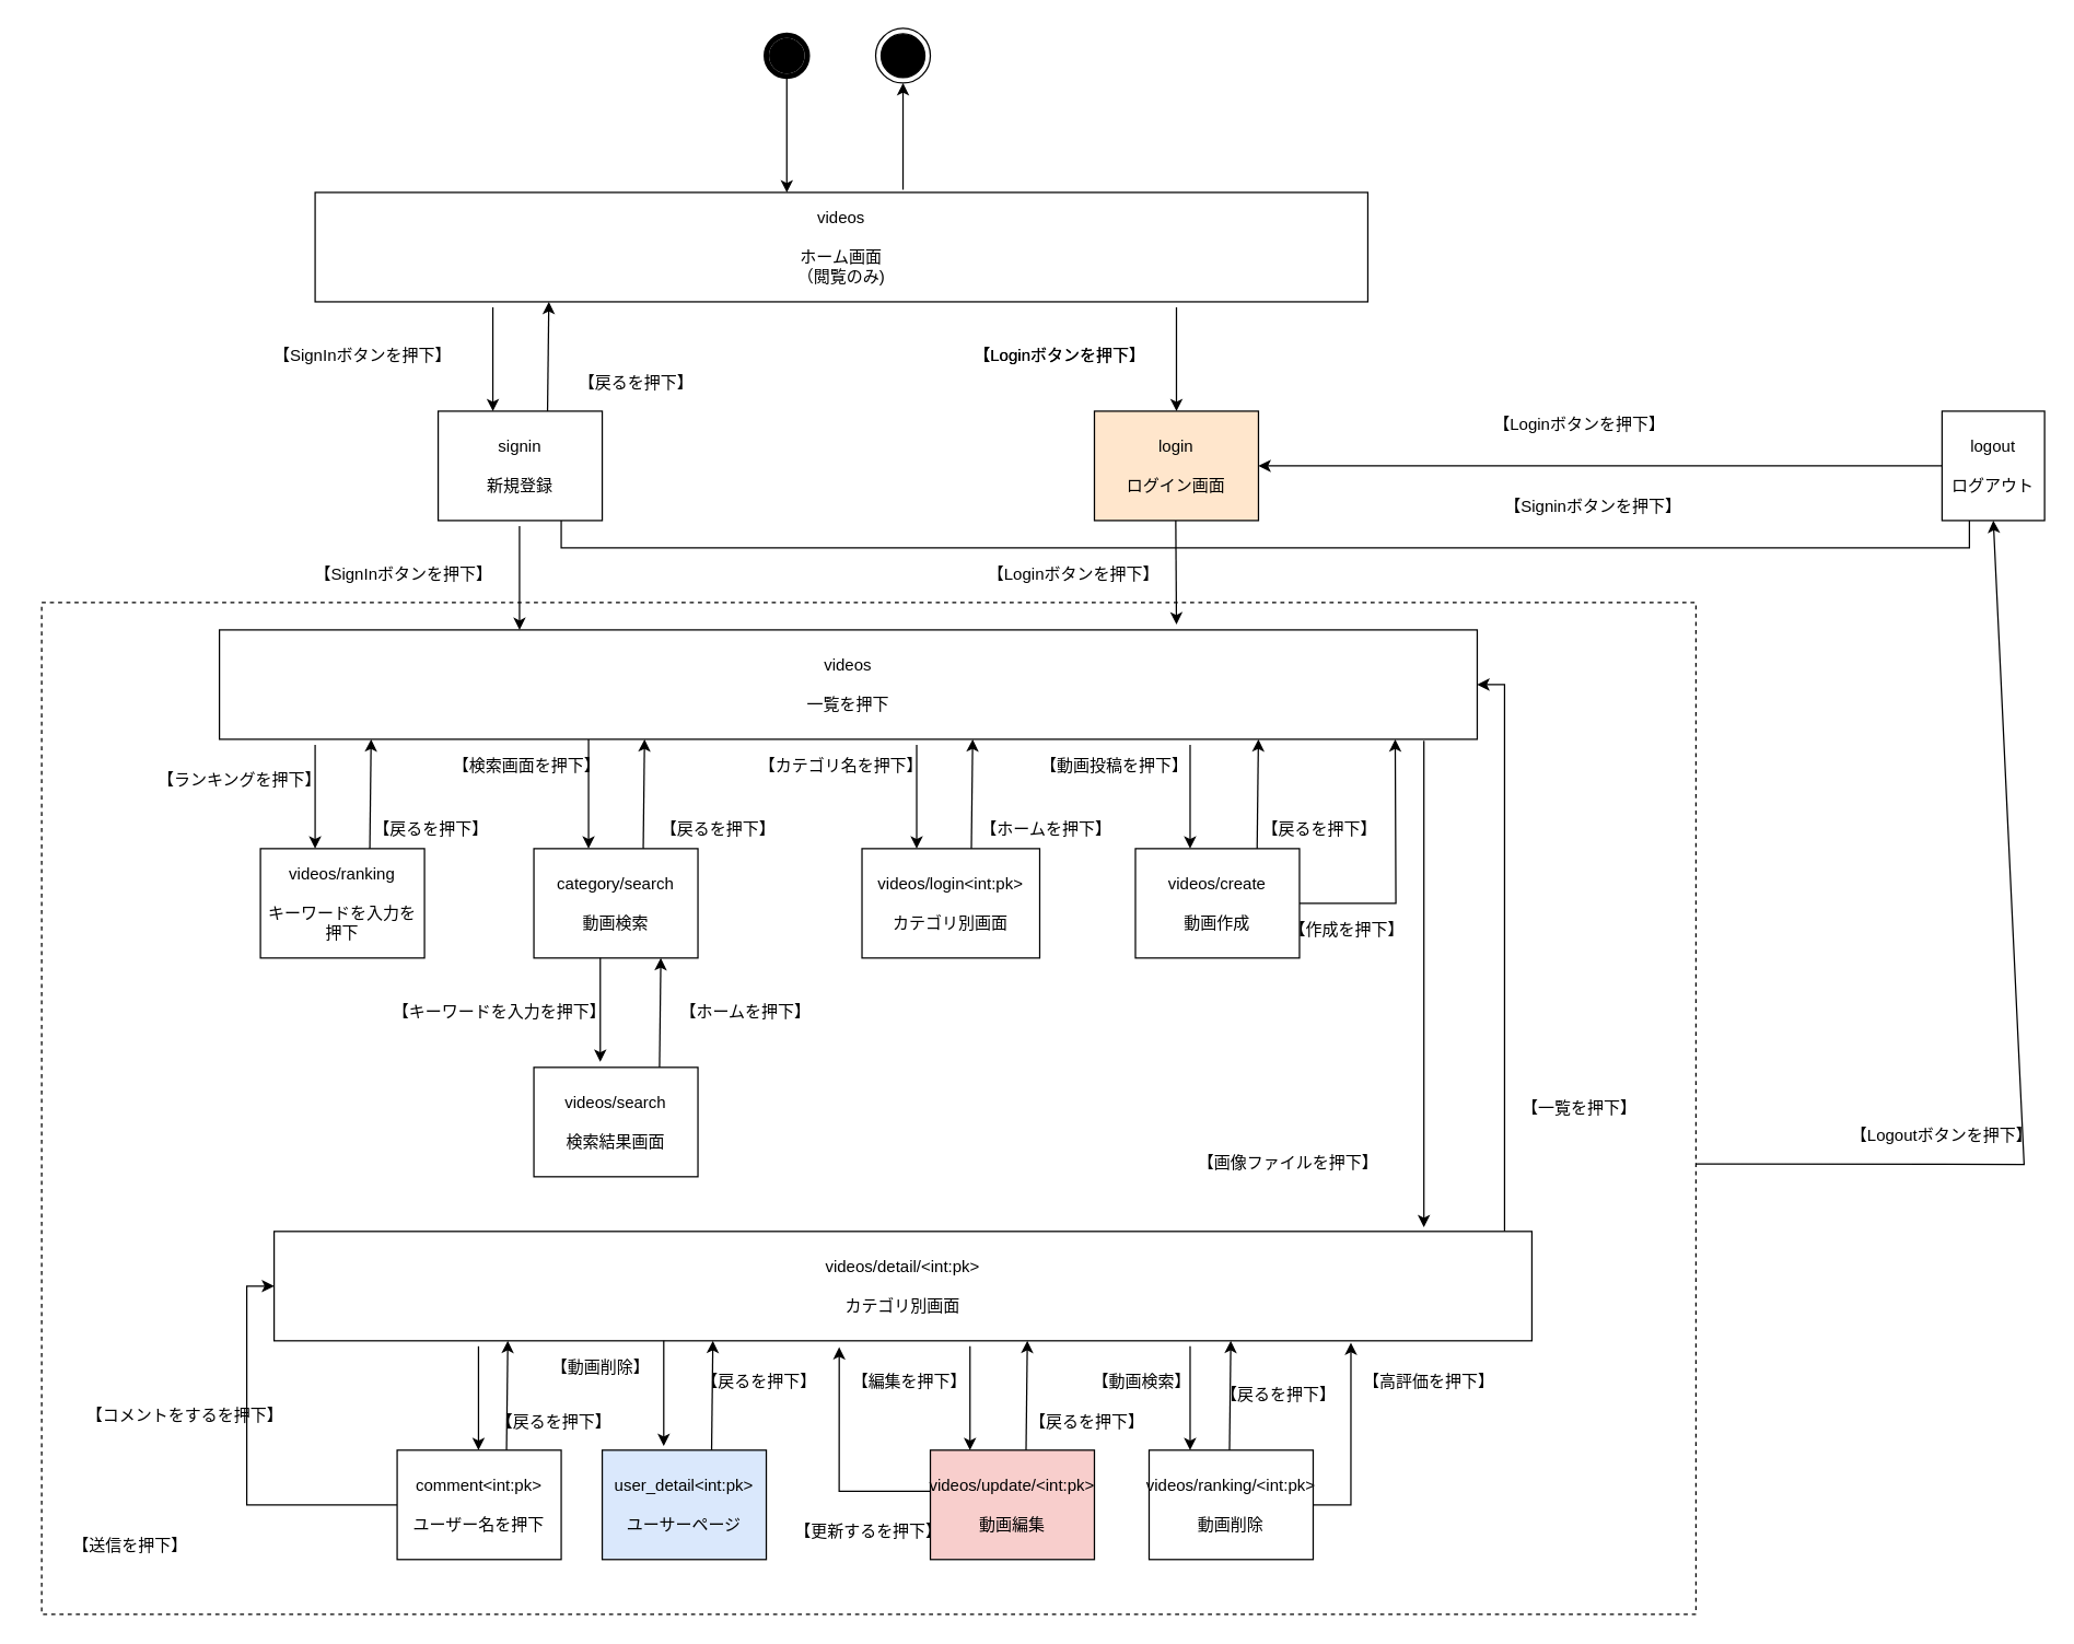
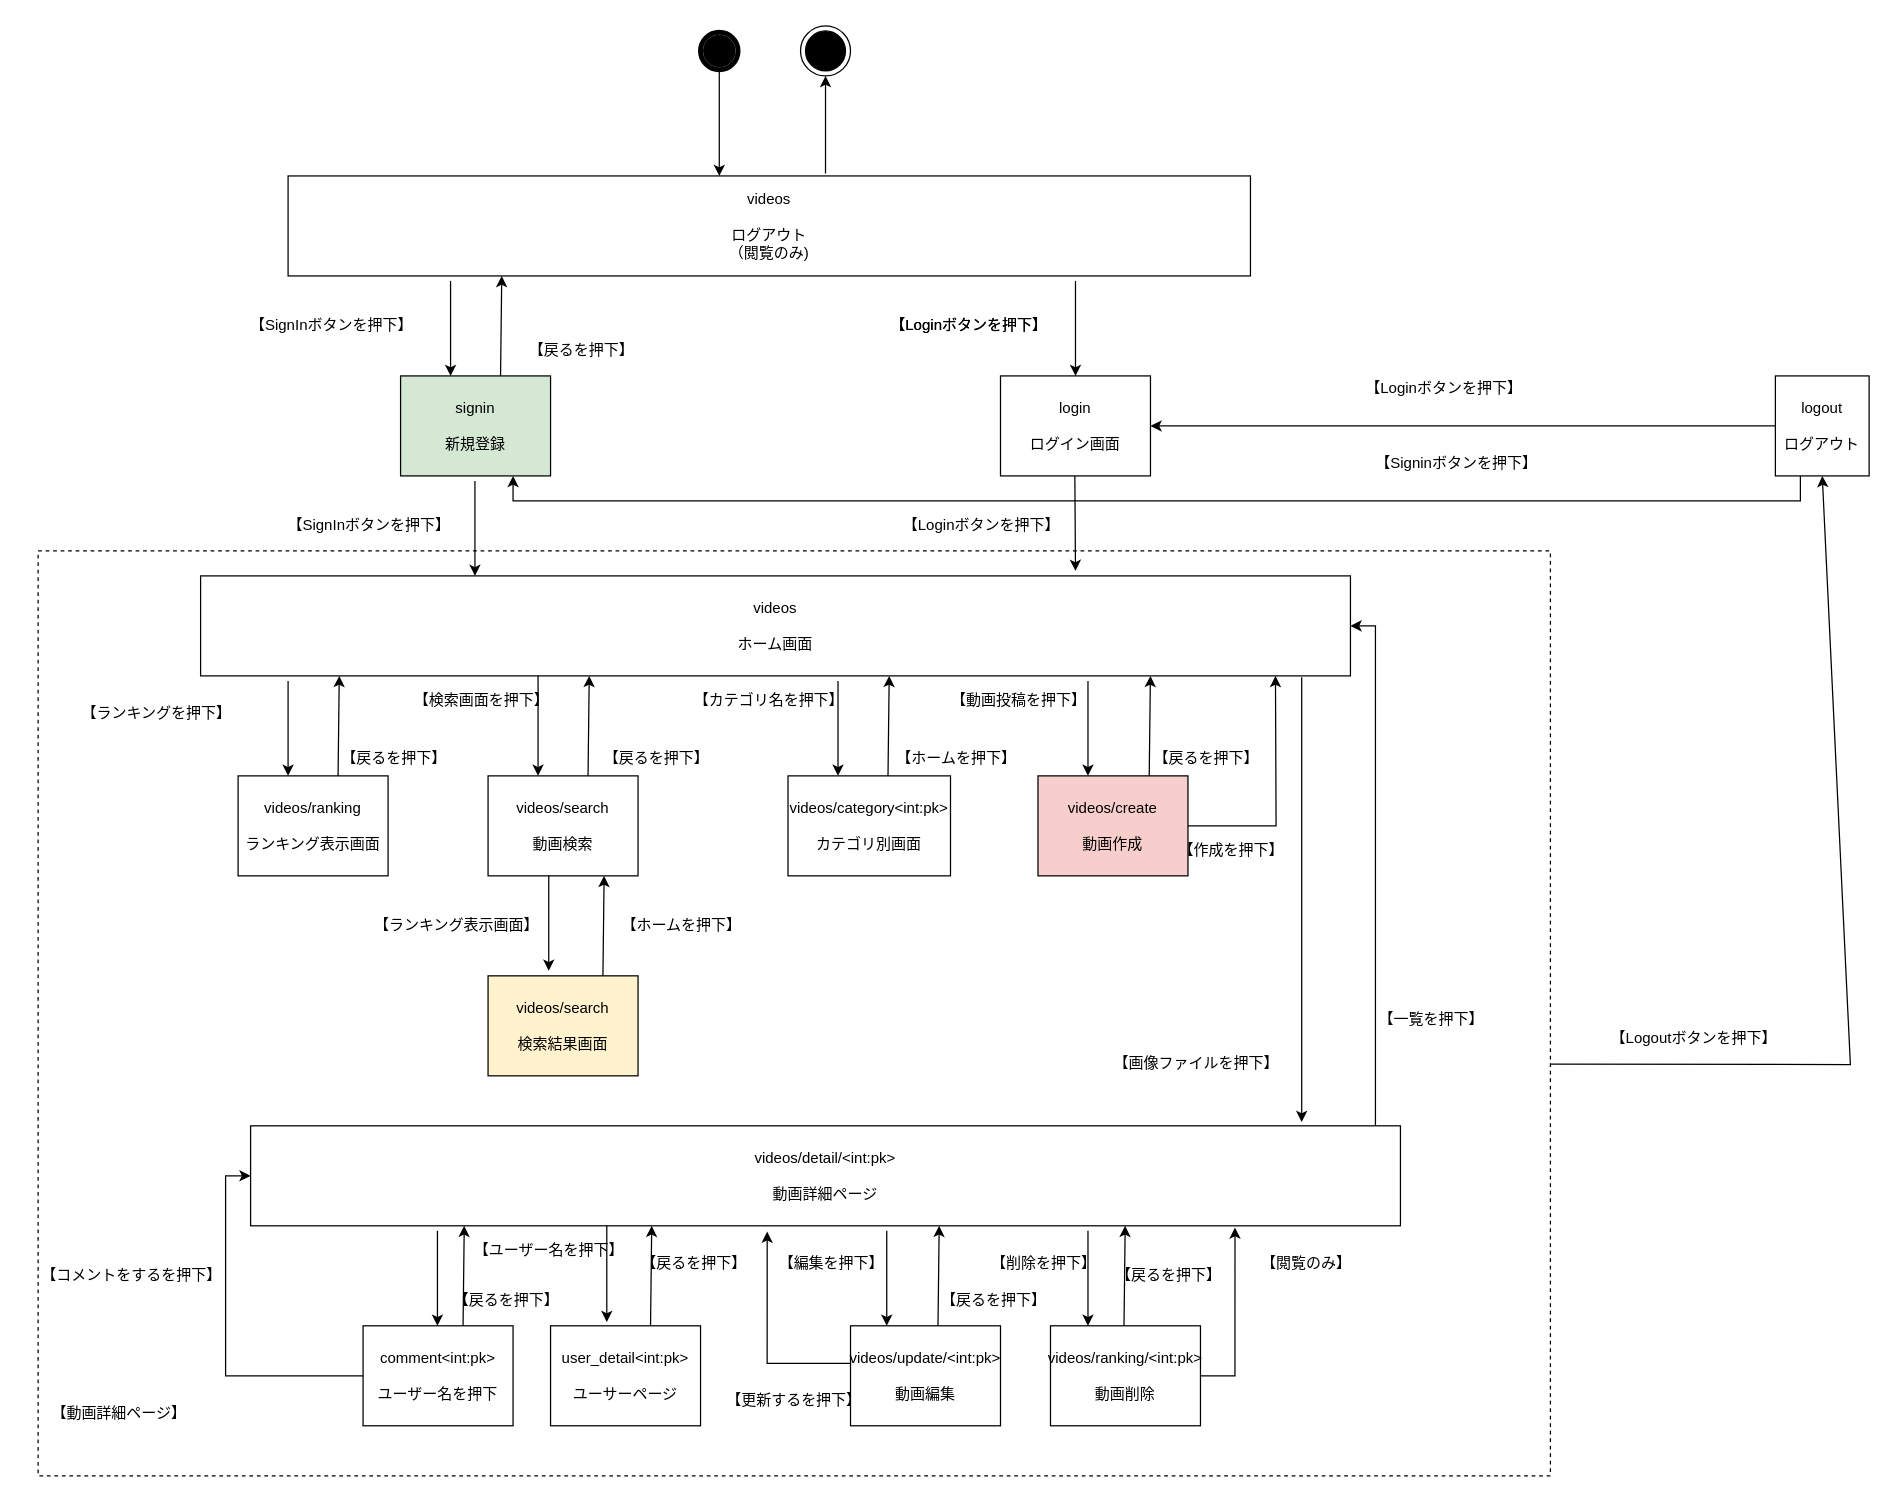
- <mxCell id="21" value="videos&lt;br&gt;&lt;br&gt;ホーム画面&lt;br&gt;（閲覧のみ)" style="rounded=0;whiteSpace=wrap;html=1;" parent="1" vertex="1"><mxGeometry x="230" y="140" width="770" height="80" as="geometry" /></mxCell>
+ <mxCell id="21" value="videos&lt;br&gt;&lt;br&gt;ログアウト&lt;br&gt;（閲覧のみ)" style="rounded=0;whiteSpace=wrap;html=1;" parent="1" vertex="1"><mxGeometry x="230" y="140" width="770" height="80" as="geometry" /></mxCell>
- <mxCell id="19" value="signin&lt;br&gt;&lt;br&gt;新規登録" style="rounded=0;whiteSpace=wrap;html=1;" parent="1" vertex="1"><mxGeometry x="320" y="300" width="120" height="80" as="geometry" /></mxCell>
+ <mxCell id="19" value="signin&lt;br&gt;&lt;br&gt;新規登録" style="rounded=0;whiteSpace=wrap;html=1;fillColor=#d5e8d4;" parent="1" vertex="1"><mxGeometry x="320" y="300" width="120" height="80" as="geometry" /></mxCell>
- <mxCell id="20" value="login&lt;br&gt;&lt;br&gt;ログイン画面" style="rounded=0;whiteSpace=wrap;html=1;fillColor=#ffe6cc;" parent="1" vertex="1"><mxGeometry x="800" y="300" width="120" height="80" as="geometry" /></mxCell>
+ <mxCell id="20" value="login&lt;br&gt;&lt;br&gt;ログイン画面" style="rounded=0;whiteSpace=wrap;html=1;" parent="1" vertex="1"><mxGeometry x="800" y="300" width="120" height="80" as="geometry" /></mxCell>
- <mxCell id="17" style="edgeStyle=orthogonalEdgeStyle;rounded=0;orthogonalLoop=1;jettySize=auto;html=1;entryX=0.75;entryY=1;entryDx=0;entryDy=0;endArrow=none;" edge="1" parent="1" source="18" target="19"><mxGeometry relative="1" as="geometry"><Array as="points"><mxPoint x="1440" y="400" /><mxPoint x="410" y="400" /></Array></mxGeometry></mxCell>
+ <mxCell id="17" style="edgeStyle=orthogonalEdgeStyle;rounded=0;orthogonalLoop=1;jettySize=auto;html=1;entryX=0.75;entryY=1;entryDx=0;entryDy=0;" edge="1" parent="1" source="18" target="19"><mxGeometry relative="1" as="geometry"><Array as="points"><mxPoint x="1440" y="400" /><mxPoint x="410" y="400" /></Array></mxGeometry></mxCell>
- <mxCell id="3" value="videos&lt;br&gt;&lt;br&gt;一覧を押下" style="rounded=0;whiteSpace=wrap;html=1;" parent="1" vertex="1"><mxGeometry x="160" y="460" width="920" height="80" as="geometry" /></mxCell>
+ <mxCell id="3" value="videos&lt;br&gt;&lt;br&gt;ホーム画面" style="rounded=0;whiteSpace=wrap;html=1;" parent="1" vertex="1"><mxGeometry x="160" y="460" width="920" height="80" as="geometry" /></mxCell>
- <mxCell id="60" value="【ランキングを押下】" style="text;html=1;strokeColor=none;fillColor=none;align=center;verticalAlign=middle;whiteSpace=wrap;rounded=0;" parent="1" vertex="1"><mxGeometry x="100" y="560" width="150" height="20" as="geometry" /></mxCell>
+ <mxCell id="60" value="【ランキングを押下】" style="text;html=1;strokeColor=none;fillColor=none;align=center;verticalAlign=middle;whiteSpace=wrap;rounded=0;" parent="1" vertex="1"><mxGeometry x="50" y="560" width="150" height="20" as="geometry" /></mxCell>
- <mxCell id="22" value="videos/ranking&lt;br&gt;&lt;br&gt;キーワードを入力を押下" style="rounded=0;whiteSpace=wrap;html=1;" parent="1" vertex="1"><mxGeometry x="190" width="120" height="80" as="geometry" y="620" /></mxCell>
+ <mxCell id="22" value="videos/ranking&lt;br&gt;&lt;br&gt;ランキング表示画面" style="rounded=0;whiteSpace=wrap;html=1;" parent="1" vertex="1"><mxGeometry x="190" width="120" height="80" as="geometry" y="620" /></mxCell>
- <mxCell id="4" value="category/search&lt;br&gt;&lt;br&gt;動画検索" style="rounded=0;whiteSpace=wrap;html=1;" parent="1" vertex="1"><mxGeometry x="390" width="120" height="80" as="geometry" y="620" /></mxCell>
+ <mxCell id="4" value="videos/search&lt;br&gt;&lt;br&gt;動画検索" style="rounded=0;whiteSpace=wrap;html=1;" parent="1" vertex="1"><mxGeometry x="390" width="120" height="80" as="geometry" y="620" /></mxCell>
- <mxCell id="23" value="videos/login&amp;lt;int:pk&amp;gt;&lt;br&gt;&lt;br&gt;カテゴリ別画面" style="rounded=0;whiteSpace=wrap;html=1;" parent="1" vertex="1"><mxGeometry x="630" width="130" height="80" as="geometry" y="620" /></mxCell>
+ <mxCell id="23" value="videos/category&amp;lt;int:pk&amp;gt;&lt;br&gt;&lt;br&gt;カテゴリ別画面" style="rounded=0;whiteSpace=wrap;html=1;" parent="1" vertex="1"><mxGeometry x="630" width="130" height="80" as="geometry" y="620" /></mxCell>
- <mxCell id="6" value="videos/create&lt;br&gt;&lt;br&gt;動画作成" style="rounded=0;whiteSpace=wrap;html=1;" parent="1" vertex="1"><mxGeometry x="830" width="120" height="80" as="geometry" y="620" /></mxCell>
+ <mxCell id="6" value="videos/create&lt;br&gt;&lt;br&gt;動画作成" style="rounded=0;whiteSpace=wrap;html=1;fillColor=#f8cecc;" parent="1" vertex="1"><mxGeometry x="830" width="120" height="80" as="geometry" y="620" /></mxCell>
- <mxCell id="80" value="【キーワードを入力を押下】" style="text;html=1;strokeColor=none;fillColor=none;align=center;verticalAlign=middle;whiteSpace=wrap;rounded=0;" parent="1" vertex="1"><mxGeometry x="240" y="730" width="250" height="20" as="geometry" /></mxCell>
+ <mxCell id="80" value="【ランキング表示画面】" style="text;html=1;strokeColor=none;fillColor=none;align=center;verticalAlign=middle;whiteSpace=wrap;rounded=0;" parent="1" vertex="1"><mxGeometry x="240" y="730" width="250" height="20" as="geometry" /></mxCell>
- <mxCell id="48" value="【一覧を押下】" style="text;html=1;strokeColor=none;fillColor=none;align=center;verticalAlign=middle;whiteSpace=wrap;rounded=0;" parent="1" vertex="1"><mxGeometry x="1080" y="800" width="150" height="20" as="geometry" /></mxCell>
+ <mxCell id="48" value="【一覧を押下】" style="text;html=1;strokeColor=none;fillColor=none;align=center;verticalAlign=middle;whiteSpace=wrap;rounded=0;" parent="1" vertex="1"><mxGeometry x="1070" y="805" width="150" height="20" as="geometry" /></mxCell>
- <mxCell id="24" value="videos/search&lt;br&gt;&lt;br&gt;検索結果画面" style="rounded=0;whiteSpace=wrap;html=1;" parent="1" vertex="1"><mxGeometry x="390" y="780" width="120" height="80" as="geometry" /></mxCell>
+ <mxCell id="24" value="videos/search&lt;br&gt;&lt;br&gt;検索結果画面" style="rounded=0;whiteSpace=wrap;html=1;fillColor=#fff2cc;" parent="1" vertex="1"><mxGeometry x="390" y="780" width="120" height="80" as="geometry" /></mxCell>
- <mxCell id="82" value="【Logoutボタンを押下】" style="text;html=1;strokeColor=none;fillColor=none;align=center;verticalAlign=middle;whiteSpace=wrap;rounded=0;" parent="1" vertex="1"><mxGeometry x="1345" y="820" width="150" height="20" as="geometry" /></mxCell>
+ <mxCell id="82" value="【Logoutボタンを押下】" style="text;html=1;strokeColor=none;fillColor=none;align=center;verticalAlign=middle;whiteSpace=wrap;rounded=0;" parent="1" vertex="1"><mxGeometry x="1280" y="820" width="150" height="20" as="geometry" /></mxCell>
- <mxCell id="52" value="【画像ファイルを押下】" style="text;html=1;strokeColor=none;fillColor=none;align=center;verticalAlign=middle;whiteSpace=wrap;rounded=0;" parent="1" vertex="1"><mxGeometry x="866.91" y="840" width="150" height="20" as="geometry" /></mxCell>
+ <mxCell id="52" value="【画像ファイルを押下】" style="text;html=1;strokeColor=none;fillColor=none;align=center;verticalAlign=middle;whiteSpace=wrap;rounded=0;" parent="1" vertex="1"><mxGeometry x="881.91" y="840" width="150" height="20" as="geometry" /></mxCell>
- <mxCell id="8" value="videos/detail/&amp;lt;int:pk&amp;gt;&lt;br&gt;&lt;br&gt;カテゴリ別画面" style="rounded=0;whiteSpace=wrap;html=1;" parent="1" vertex="1"><mxGeometry x="200" y="900" width="920" height="80" as="geometry" /></mxCell>
+ <mxCell id="8" value="videos/detail/&amp;lt;int:pk&amp;gt;&lt;br&gt;&lt;br&gt;動画詳細ページ" style="rounded=0;whiteSpace=wrap;html=1;" parent="1" vertex="1"><mxGeometry x="200" y="900" width="920" height="80" as="geometry" /></mxCell>
- <mxCell id="53" value="【動画削除】" style="text;html=1;strokeColor=none;fillColor=none;align=center;verticalAlign=middle;whiteSpace=wrap;rounded=0;" parent="1" vertex="1"><mxGeometry x="364" y="990" width="150" height="20" as="geometry" /></mxCell>
+ <mxCell id="53" value="【ユーザー名を押下】" style="text;html=1;strokeColor=none;fillColor=none;align=center;verticalAlign=middle;whiteSpace=wrap;rounded=0;" parent="1" vertex="1"><mxGeometry x="364" y="990" width="150" height="20" as="geometry" /></mxCell>
- <mxCell id="71" value="【動画検索】" style="text;html=1;strokeColor=none;fillColor=none;align=center;verticalAlign=middle;whiteSpace=wrap;rounded=0;" parent="1" vertex="1"><mxGeometry x="760" y="1000" width="150" height="20" as="geometry" /></mxCell>
+ <mxCell id="71" value="【削除を押下】" style="text;html=1;strokeColor=none;fillColor=none;align=center;verticalAlign=middle;whiteSpace=wrap;rounded=0;" parent="1" vertex="1"><mxGeometry x="760" y="1000" width="150" height="20" as="geometry" /></mxCell>
- <mxCell id="75" value="【高評価を押下】" style="text;html=1;strokeColor=none;fillColor=none;align=center;verticalAlign=middle;whiteSpace=wrap;rounded=0;" parent="1" vertex="1"><mxGeometry x="970" y="1000" width="150" height="20" as="geometry" /></mxCell>
+ <mxCell id="75" value="【閲覧のみ】" style="text;html=1;strokeColor=none;fillColor=none;align=center;verticalAlign=middle;whiteSpace=wrap;rounded=0;" parent="1" vertex="1"><mxGeometry x="970" y="1000" width="150" height="20" as="geometry" /></mxCell>
- <mxCell id="58" value="【コメントをするを押下】" style="text;html=1;strokeColor=none;fillColor=none;align=center;verticalAlign=middle;whiteSpace=wrap;rounded=0;" parent="1" vertex="1"><mxGeometry x="60" y="1025" width="150" height="20" as="geometry" /></mxCell>
+ <mxCell id="58" value="【コメントをするを押下】" style="text;html=1;strokeColor=none;fillColor=none;align=center;verticalAlign=middle;whiteSpace=wrap;rounded=0;" parent="1" vertex="1"><mxGeometry x="30" y="1010" width="150" height="20" as="geometry" /></mxCell>
- <mxCell id="15" value="user_detail&amp;lt;int:pk&amp;gt;&lt;br&gt;&lt;br&gt;ユーサーページ" style="rounded=0;whiteSpace=wrap;html=1;fillColor=#dae8fc;" parent="1" vertex="1"><mxGeometry x="440" y="1060" width="120" height="80" as="geometry" /></mxCell>
+ <mxCell id="15" value="user_detail&amp;lt;int:pk&amp;gt;&lt;br&gt;&lt;br&gt;ユーサーページ" style="rounded=0;whiteSpace=wrap;html=1;" parent="1" vertex="1"><mxGeometry x="440" y="1060" width="120" height="80" as="geometry" /></mxCell>
- <mxCell id="10" value="videos/update/&amp;lt;int:pk&amp;gt;&lt;br&gt;&lt;br&gt;動画編集" style="rounded=0;whiteSpace=wrap;html=1;fillColor=#f8cecc;" parent="1" vertex="1"><mxGeometry x="680" y="1060" width="120" height="80" as="geometry" /></mxCell>
+ <mxCell id="10" value="videos/update/&amp;lt;int:pk&amp;gt;&lt;br&gt;&lt;br&gt;動画編集" style="rounded=0;whiteSpace=wrap;html=1;" parent="1" vertex="1"><mxGeometry x="680" y="1060" width="120" height="80" as="geometry" /></mxCell>
- <mxCell id="59" value="【送信を押下】" style="text;html=1;strokeColor=none;fillColor=none;align=center;verticalAlign=middle;whiteSpace=wrap;rounded=0;" parent="1" vertex="1"><mxGeometry x="20" y="1120" width="150" height="20" as="geometry" /></mxCell>
+ <mxCell id="59" value="【動画詳細ページ】" style="text;html=1;strokeColor=none;fillColor=none;align=center;verticalAlign=middle;whiteSpace=wrap;rounded=0;" parent="1" vertex="1"><mxGeometry x="20" y="1120" width="150" height="20" as="geometry" /></mxCell>
